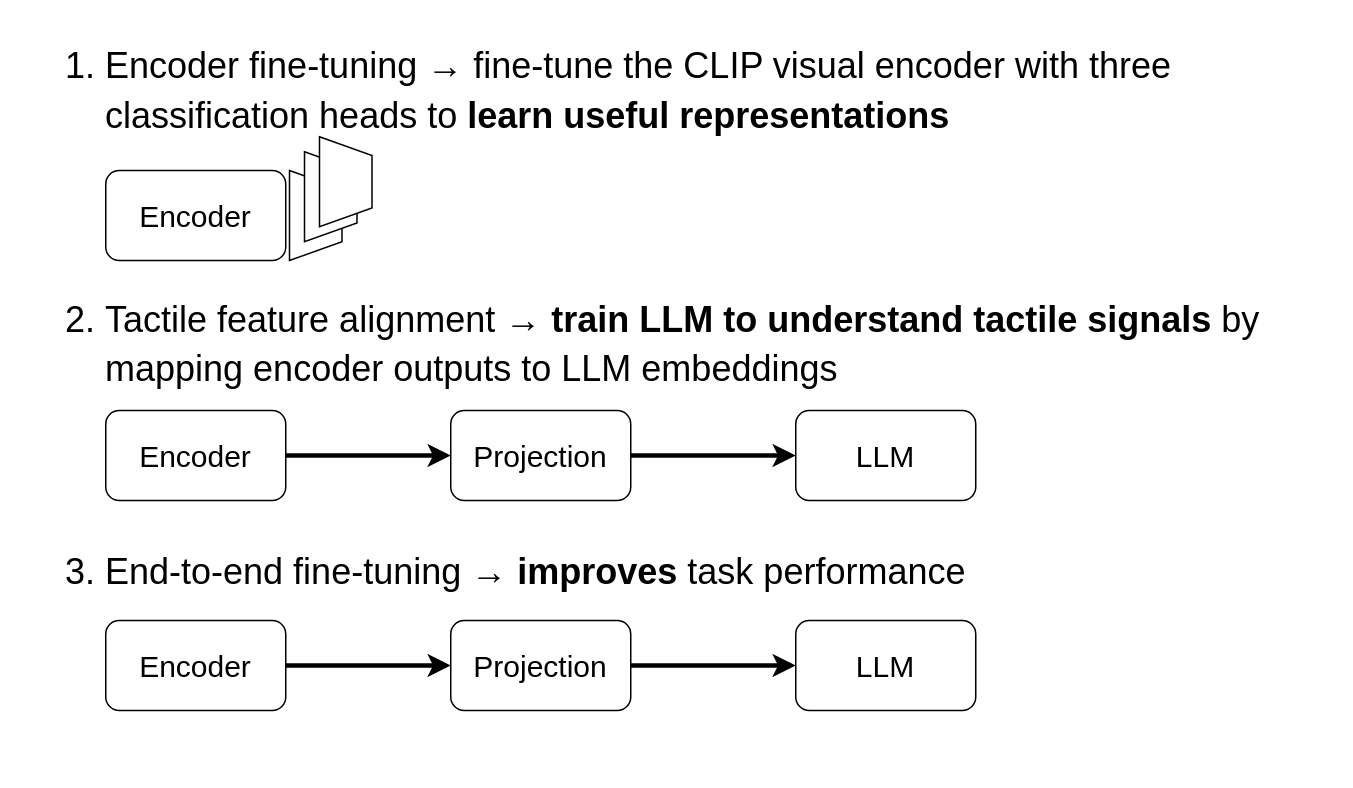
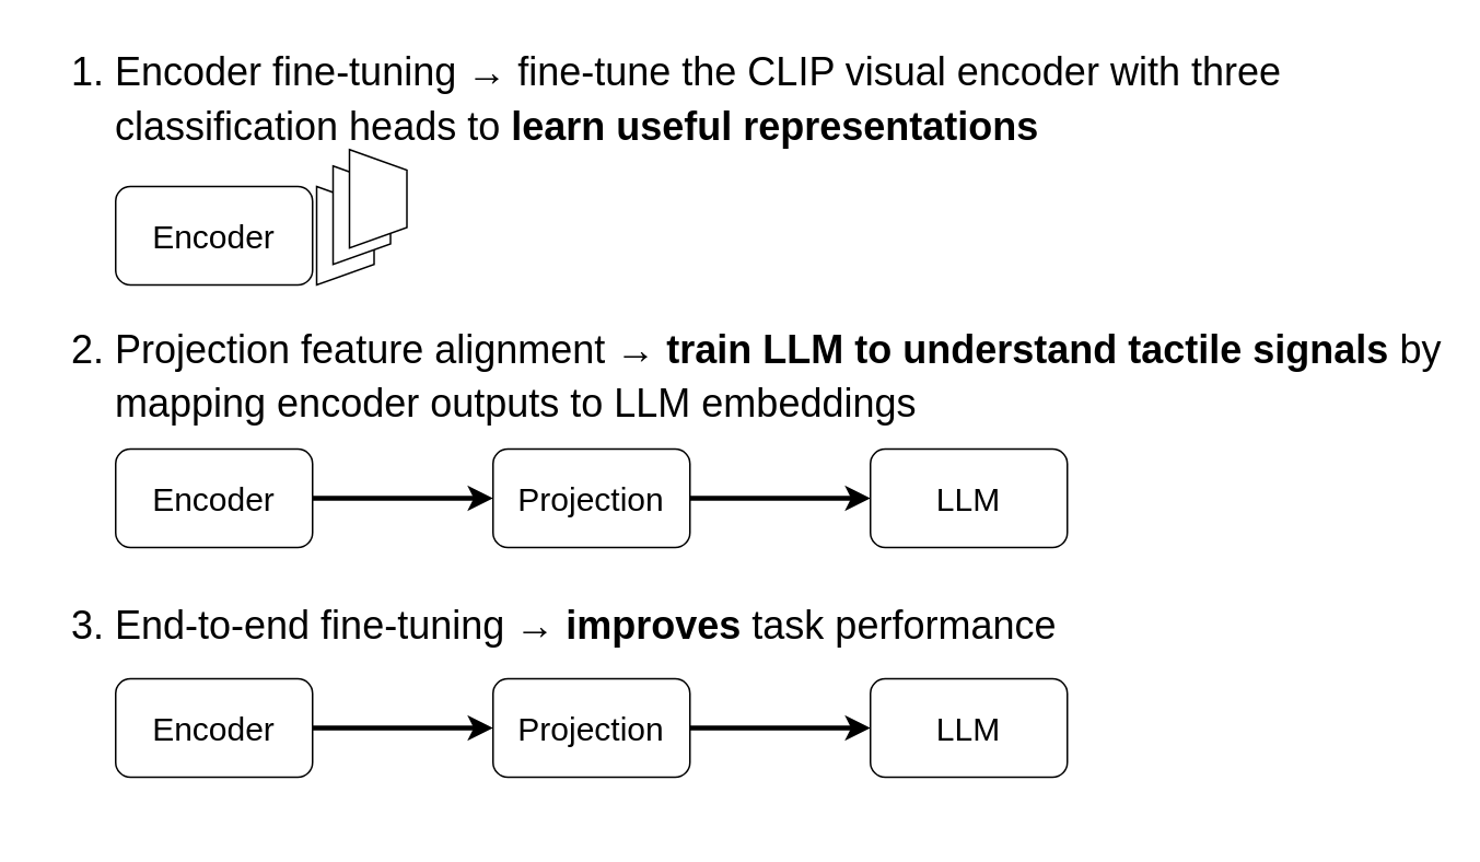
- <mxCell id="2" value="&lt;span style=&quot;&quot; id=&quot;docs-internal-guid-2bbb11c0-7fff-a88c-8499-4cba0eefd9b6&quot;&gt;&lt;font face=&quot;Arial&quot;&gt;&lt;ol style=&quot;font-weight: bold; margin-top: 0px; margin-bottom: 0px; padding-inline-start: 48px;&quot;&gt;&lt;li dir=&quot;ltr&quot; style=&quot;list-style-type: decimal; font-size: 18pt; color: rgb(0, 0, 0); background-color: transparent; font-weight: 400; font-style: normal; font-variant: normal; text-decoration: none; vertical-align: baseline; white-space: pre;&quot; aria-level=&quot;1&quot;&gt;&lt;p dir=&quot;ltr&quot; style=&quot;line-height: 1.38; margin-top: 0pt; margin-bottom: 12pt;&quot; role=&quot;presentation&quot;&gt;&lt;span style=&quot;font-size: 18pt; color: rgb(0, 0, 0); background-color: transparent; font-weight: 400; font-style: normal; font-variant: normal; text-decoration: none; vertical-align: baseline; white-space: pre-wrap;&quot;&gt;Encoder fine-tuning → fine-tune the CLIP visual encoder with three classification heads to &lt;/span&gt;&lt;span style=&quot;font-size: 18pt; color: rgb(0, 0, 0); background-color: transparent; font-weight: 700; font-style: normal; font-variant: normal; text-decoration: none; vertical-align: baseline; white-space: pre-wrap;&quot;&gt;learn useful representations&lt;/span&gt;&lt;/p&gt;&lt;/li&gt;&lt;/ol&gt;&lt;div style=&quot;&quot;&gt;&lt;span style=&quot;font-size: 24px; white-space-collapse: preserve;&quot;&gt;&lt;b&gt;&lt;br&gt;&lt;/b&gt;&lt;/span&gt;&lt;/div&gt;&lt;div style=&quot;&quot;&gt;&lt;span style=&quot;font-size: 24px; white-space-collapse: preserve;&quot;&gt;&lt;b&gt;&lt;br&gt;&lt;/b&gt;&lt;/span&gt;&lt;/div&gt;&lt;div style=&quot;&quot;&gt;&lt;span style=&quot;font-size: 24px; white-space-collapse: preserve;&quot;&gt;&lt;b&gt;&lt;br&gt;&lt;/b&gt;&lt;/span&gt;&lt;/div&gt;&lt;ol style=&quot;font-weight: bold; margin-top: 0px; margin-bottom: 0px; padding-inline-start: 48px;&quot; start=&quot;2&quot;&gt;&lt;li dir=&quot;ltr&quot; style=&quot;list-style-type: decimal; font-size: 18pt; color: rgb(0, 0, 0); background-color: transparent; font-weight: 400; font-style: normal; font-variant: normal; text-decoration: none; vertical-align: baseline; white-space: pre;&quot; aria-level=&quot;1&quot;&gt;&lt;p dir=&quot;ltr&quot; style=&quot;line-height:1.38;margin-top:0pt;margin-bottom:12pt;&quot; role=&quot;presentation&quot;&gt;&lt;span style=&quot;font-size: 18pt; color: rgb(0, 0, 0); background-color: transparent; font-weight: 400; font-style: normal; font-variant: normal; text-decoration: none; vertical-align: baseline; white-space: pre-wrap;&quot;&gt;Tactile feature alignment → &lt;/span&gt;&lt;span style=&quot;font-size: 18pt; color: rgb(0, 0, 0); background-color: transparent; font-weight: 700; font-style: normal; font-variant: normal; text-decoration: none; vertical-align: baseline; white-space: pre-wrap;&quot;&gt;train LLM to understand tactile signals&lt;/span&gt;&lt;span style=&quot;font-size: 18pt; color: rgb(0, 0, 0); background-color: transparent; font-weight: 400; font-style: normal; font-variant: normal; text-decoration: none; vertical-align: baseline; white-space: pre-wrap;&quot;&gt; by mapping encoder outputs to LLM embeddings&lt;/span&gt;&lt;/p&gt;&lt;/li&gt;&lt;/ol&gt;&lt;div&gt;&lt;span style=&quot;font-size: 24px; white-space-collapse: preserve;&quot;&gt;&lt;br&gt;&lt;/span&gt;&lt;/div&gt;&lt;div&gt;&lt;span style=&quot;font-size: 24px; white-space-collapse: preserve;&quot;&gt;&lt;br&gt;&lt;/span&gt;&lt;/div&gt;&lt;div&gt;&lt;span style=&quot;font-size: 24px; white-space-collapse: preserve;&quot;&gt;&lt;br&gt;&lt;/span&gt;&lt;/div&gt;&lt;ol style=&quot;font-weight: bold; margin-top: 0px; margin-bottom: 0px; padding-inline-start: 48px;&quot; start=&quot;3&quot;&gt;&lt;li dir=&quot;ltr&quot; style=&quot;list-style-type: decimal; font-size: 18pt; color: rgb(0, 0, 0); background-color: transparent; font-weight: 400; font-style: normal; font-variant: normal; text-decoration: none; vertical-align: baseline; white-space: pre;&quot; aria-level=&quot;1&quot;&gt;&lt;p dir=&quot;ltr&quot; style=&quot;line-height: 1.38; margin-top: 0pt; margin-bottom: 12pt;&quot; role=&quot;presentation&quot;&gt;&lt;span style=&quot;font-size: 18pt; color: rgb(0, 0, 0); background-color: transparent; font-weight: 400; font-style: normal; font-variant: normal; text-decoration: none; vertical-align: baseline; white-space: pre-wrap;&quot;&gt;End-to-end fine-tuning → &lt;/span&gt;&lt;span style=&quot;font-size: 18pt; color: rgb(0, 0, 0); background-color: transparent; font-weight: 700; font-style: normal; font-variant: normal; text-decoration: none; vertical-align: baseline; white-space: pre-wrap;&quot;&gt;improves &lt;/span&gt;&lt;span style=&quot;font-size: 18pt; color: rgb(0, 0, 0); background-color: transparent; font-weight: 400; font-style: normal; font-variant: normal; text-decoration: none; vertical-align: baseline; white-space: pre-wrap;&quot;&gt;task performance&lt;/span&gt;&lt;/p&gt;&lt;/li&gt;&lt;/ol&gt;&lt;/font&gt;&lt;/span&gt;" style="text;whiteSpace=wrap;html=1;" parent="1" vertex="1"><mxGeometry x="20" y="20" width="860" height="463" as="geometry" /></mxCell>
+ <mxCell id="2" value="&lt;span style=&quot;&quot; id=&quot;docs-internal-guid-2bbb11c0-7fff-a88c-8499-4cba0eefd9b6&quot;&gt;&lt;font face=&quot;Arial&quot;&gt;&lt;ol style=&quot;font-weight: bold; margin-top: 0px; margin-bottom: 0px; padding-inline-start: 48px;&quot;&gt;&lt;li dir=&quot;ltr&quot; style=&quot;list-style-type: decimal; font-size: 18pt; color: rgb(0, 0, 0); background-color: transparent; font-weight: 400; font-style: normal; font-variant: normal; text-decoration: none; vertical-align: baseline; white-space: pre;&quot; aria-level=&quot;1&quot;&gt;&lt;p dir=&quot;ltr&quot; style=&quot;line-height: 1.38; margin-top: 0pt; margin-bottom: 12pt;&quot; role=&quot;presentation&quot;&gt;&lt;span style=&quot;font-size: 18pt; color: rgb(0, 0, 0); background-color: transparent; font-weight: 400; font-style: normal; font-variant: normal; text-decoration: none; vertical-align: baseline; white-space: pre-wrap;&quot;&gt;Encoder fine-tuning → fine-tune the CLIP visual encoder with three classification heads to &lt;/span&gt;&lt;span style=&quot;font-size: 18pt; color: rgb(0, 0, 0); background-color: transparent; font-weight: 700; font-style: normal; font-variant: normal; text-decoration: none; vertical-align: baseline; white-space: pre-wrap;&quot;&gt;learn useful representations&lt;/span&gt;&lt;/p&gt;&lt;/li&gt;&lt;/ol&gt;&lt;div style=&quot;&quot;&gt;&lt;span style=&quot;font-size: 24px; white-space-collapse: preserve;&quot;&gt;&lt;b&gt;&lt;br&gt;&lt;/b&gt;&lt;/span&gt;&lt;/div&gt;&lt;div style=&quot;&quot;&gt;&lt;span style=&quot;font-size: 24px; white-space-collapse: preserve;&quot;&gt;&lt;b&gt;&lt;br&gt;&lt;/b&gt;&lt;/span&gt;&lt;/div&gt;&lt;div style=&quot;&quot;&gt;&lt;span style=&quot;font-size: 24px; white-space-collapse: preserve;&quot;&gt;&lt;b&gt;&lt;br&gt;&lt;/b&gt;&lt;/span&gt;&lt;/div&gt;&lt;ol style=&quot;font-weight: bold; margin-top: 0px; margin-bottom: 0px; padding-inline-start: 48px;&quot; start=&quot;2&quot;&gt;&lt;li dir=&quot;ltr&quot; style=&quot;list-style-type: decimal; font-size: 18pt; color: rgb(0, 0, 0); background-color: transparent; font-weight: 400; font-style: normal; font-variant: normal; text-decoration: none; vertical-align: baseline; white-space: pre;&quot; aria-level=&quot;1&quot;&gt;&lt;p dir=&quot;ltr&quot; style=&quot;line-height:1.38;margin-top:0pt;margin-bottom:12pt;&quot; role=&quot;presentation&quot;&gt;&lt;span style=&quot;font-size: 18pt; color: rgb(0, 0, 0); background-color: transparent; font-weight: 400; font-style: normal; font-variant: normal; text-decoration: none; vertical-align: baseline; white-space: pre-wrap;&quot;&gt;Projection feature alignment → &lt;/span&gt;&lt;span style=&quot;font-size: 18pt; color: rgb(0, 0, 0); background-color: transparent; font-weight: 700; font-style: normal; font-variant: normal; text-decoration: none; vertical-align: baseline; white-space: pre-wrap;&quot;&gt;train LLM to understand tactile signals&lt;/span&gt;&lt;span style=&quot;font-size: 18pt; color: rgb(0, 0, 0); background-color: transparent; font-weight: 400; font-style: normal; font-variant: normal; text-decoration: none; vertical-align: baseline; white-space: pre-wrap;&quot;&gt; by mapping encoder outputs to LLM embeddings&lt;/span&gt;&lt;/p&gt;&lt;/li&gt;&lt;/ol&gt;&lt;div&gt;&lt;span style=&quot;font-size: 24px; white-space-collapse: preserve;&quot;&gt;&lt;br&gt;&lt;/span&gt;&lt;/div&gt;&lt;div&gt;&lt;span style=&quot;font-size: 24px; white-space-collapse: preserve;&quot;&gt;&lt;br&gt;&lt;/span&gt;&lt;/div&gt;&lt;div&gt;&lt;span style=&quot;font-size: 24px; white-space-collapse: preserve;&quot;&gt;&lt;br&gt;&lt;/span&gt;&lt;/div&gt;&lt;ol style=&quot;font-weight: bold; margin-top: 0px; margin-bottom: 0px; padding-inline-start: 48px;&quot; start=&quot;3&quot;&gt;&lt;li dir=&quot;ltr&quot; style=&quot;list-style-type: decimal; font-size: 18pt; color: rgb(0, 0, 0); background-color: transparent; font-weight: 400; font-style: normal; font-variant: normal; text-decoration: none; vertical-align: baseline; white-space: pre;&quot; aria-level=&quot;1&quot;&gt;&lt;p dir=&quot;ltr&quot; style=&quot;line-height: 1.38; margin-top: 0pt; margin-bottom: 12pt;&quot; role=&quot;presentation&quot;&gt;&lt;span style=&quot;font-size: 18pt; color: rgb(0, 0, 0); background-color: transparent; font-weight: 400; font-style: normal; font-variant: normal; text-decoration: none; vertical-align: baseline; white-space: pre-wrap;&quot;&gt;End-to-end fine-tuning → &lt;/span&gt;&lt;span style=&quot;font-size: 18pt; color: rgb(0, 0, 0); background-color: transparent; font-weight: 700; font-style: normal; font-variant: normal; text-decoration: none; vertical-align: baseline; white-space: pre-wrap;&quot;&gt;improves &lt;/span&gt;&lt;span style=&quot;font-size: 18pt; color: rgb(0, 0, 0); background-color: transparent; font-weight: 400; font-style: normal; font-variant: normal; text-decoration: none; vertical-align: baseline; white-space: pre-wrap;&quot;&gt;task performance&lt;/span&gt;&lt;/p&gt;&lt;/li&gt;&lt;/ol&gt;&lt;/font&gt;&lt;/span&gt;" style="text;whiteSpace=wrap;html=1;" parent="1" vertex="1"><mxGeometry x="20" y="20" width="860" height="463" as="geometry" /></mxCell>
